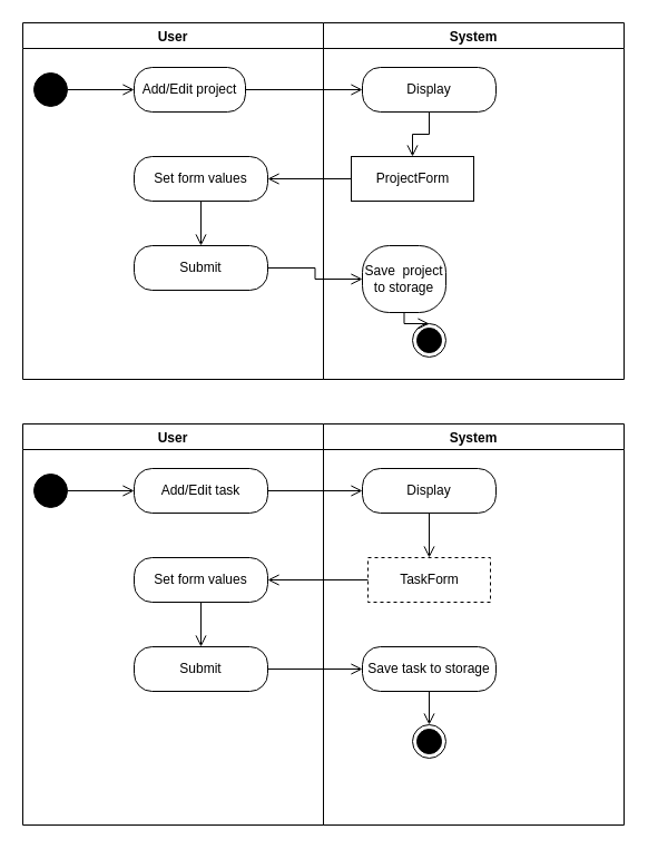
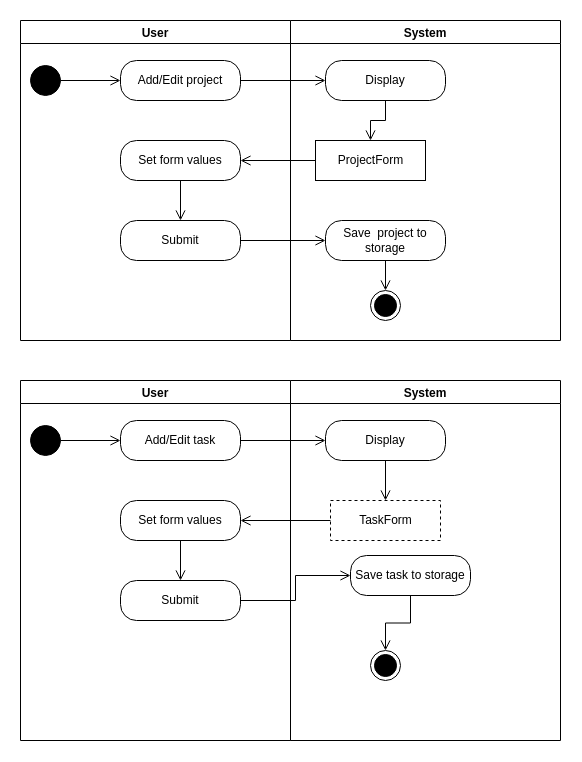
- <mxCell id="5" value="Add/Edit project" style="rounded=1;whiteSpace=wrap;html=1;arcSize=40;fontColor=#000000;fillColor=default;strokeColor=default;" vertex="1" parent="2"><mxGeometry x="100" y="40" width="100" height="40" as="geometry" /></mxCell>
+ <mxCell id="5" value="Add/Edit project" style="rounded=1;whiteSpace=wrap;html=1;arcSize=40;fontColor=#000000;fillColor=default;strokeColor=default;" vertex="1" parent="2"><mxGeometry x="100" y="40" width="120" height="40" as="geometry" /></mxCell>
- <mxCell id="13" value="Save&amp;nbsp; project to storage" style="rounded=1;whiteSpace=wrap;html=1;arcSize=40;fontColor=#000000;fillColor=default;strokeColor=default;" vertex="1" parent="9"><mxGeometry x="35" y="200" width="75" height="60" as="geometry" /></mxCell>
+ <mxCell id="13" value="Save&amp;nbsp; project to storage" style="rounded=1;whiteSpace=wrap;html=1;arcSize=40;fontColor=#000000;fillColor=default;strokeColor=default;" vertex="1" parent="9"><mxGeometry x="35" y="200" width="120" height="40" as="geometry" /></mxCell>
- <mxCell id="30" value="Save task to storage" style="rounded=1;whiteSpace=wrap;html=1;arcSize=40;fontColor=#000000;fillColor=default;strokeColor=default;" vertex="1" parent="26"><mxGeometry x="35" y="200" width="120" height="40" as="geometry" /></mxCell>
+ <mxCell id="30" value="Save task to storage" style="rounded=1;whiteSpace=wrap;html=1;arcSize=40;fontColor=#000000;fillColor=default;strokeColor=default;" vertex="1" parent="26"><mxGeometry x="60" y="175" width="120" height="40" as="geometry" /></mxCell>
